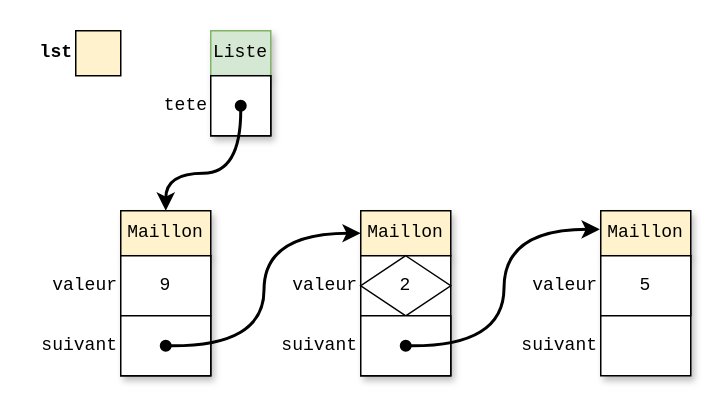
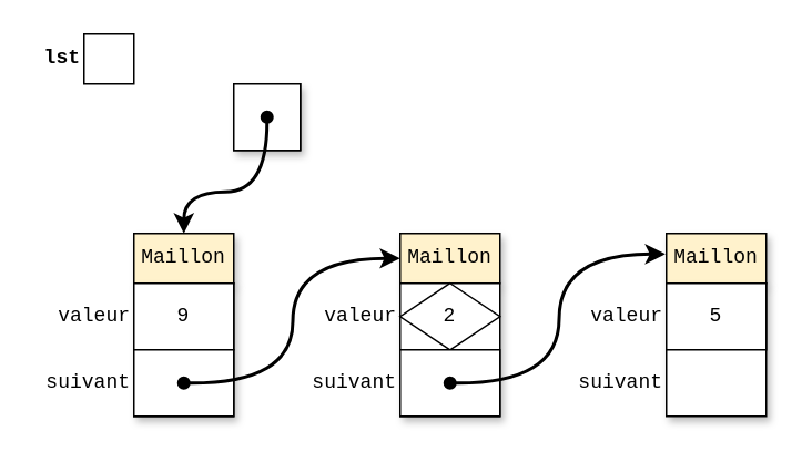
- <mxCell id="24" value="lst" style="rounded=0;whiteSpace=wrap;html=1;shadow=0;strokeColor=#000000;labelPosition=left;verticalLabelPosition=middle;align=right;verticalAlign=middle;fontFamily=Courier New;fontStyle=1;fillColor=#fff2cc;" parent="1" vertex="1"><mxGeometry x="50" y="20" width="30" height="30" as="geometry" /></mxCell>
+ <mxCell id="24" value="lst" style="rounded=0;whiteSpace=wrap;html=1;shadow=0;strokeColor=#000000;labelPosition=left;verticalLabelPosition=middle;align=right;verticalAlign=middle;fontFamily=Courier New;fontStyle=1" parent="1" vertex="1"><mxGeometry x="50" y="20" width="30" height="30" as="geometry" /></mxCell>
- <mxCell id="26" value="Liste" style="text;html=1;fillColor=#d5e8d4;align=center;verticalAlign=middle;whiteSpace=wrap;rounded=0;shadow=1;strokeColor=#82b366;fontFamily=Courier New;" vertex="1" parent="25"><mxGeometry x="60" width="40" height="30" as="geometry" /></mxCell>
- <mxCell id="27" value="tete" style="text;html=1;strokeColor=none;fillColor=none;align=right;verticalAlign=middle;whiteSpace=wrap;rounded=0;shadow=0;fontFamily=Courier New;" vertex="1" parent="25"><mxGeometry y="30" width="60" height="40" as="geometry" /></mxCell>
